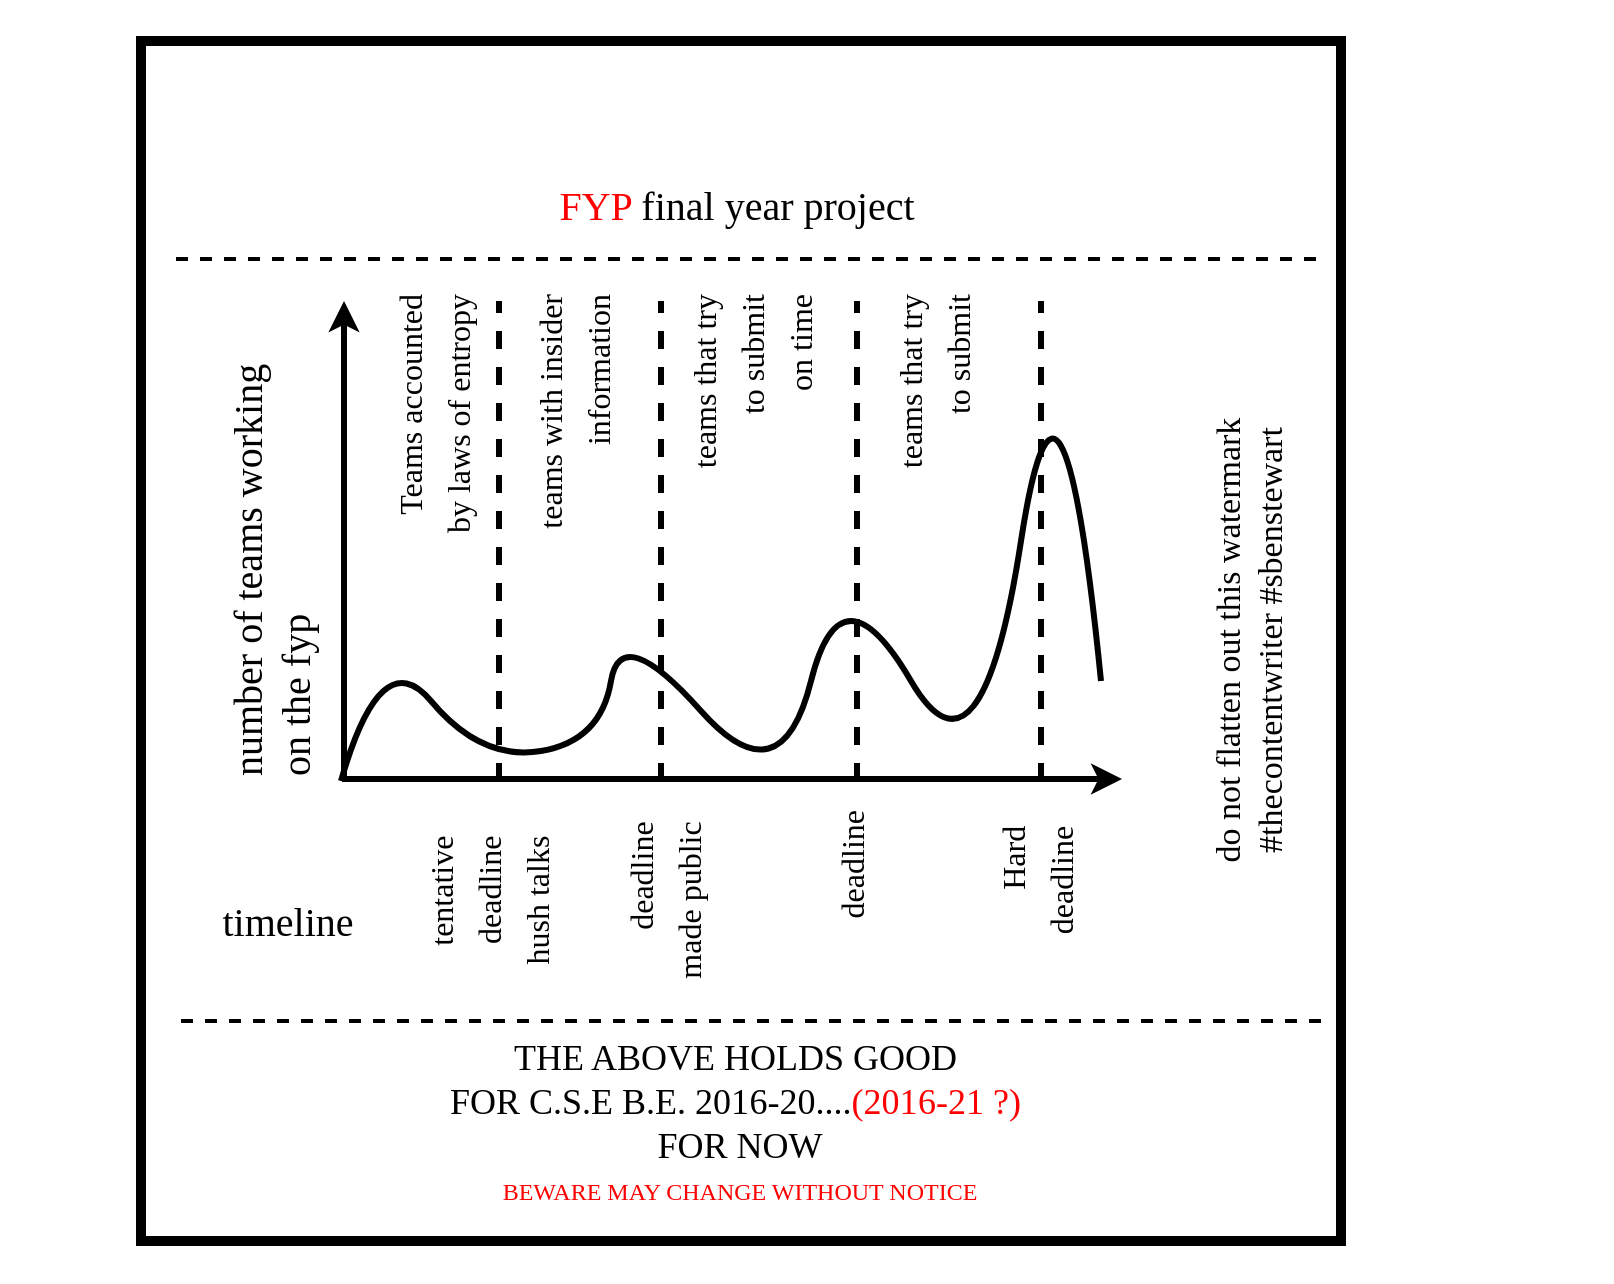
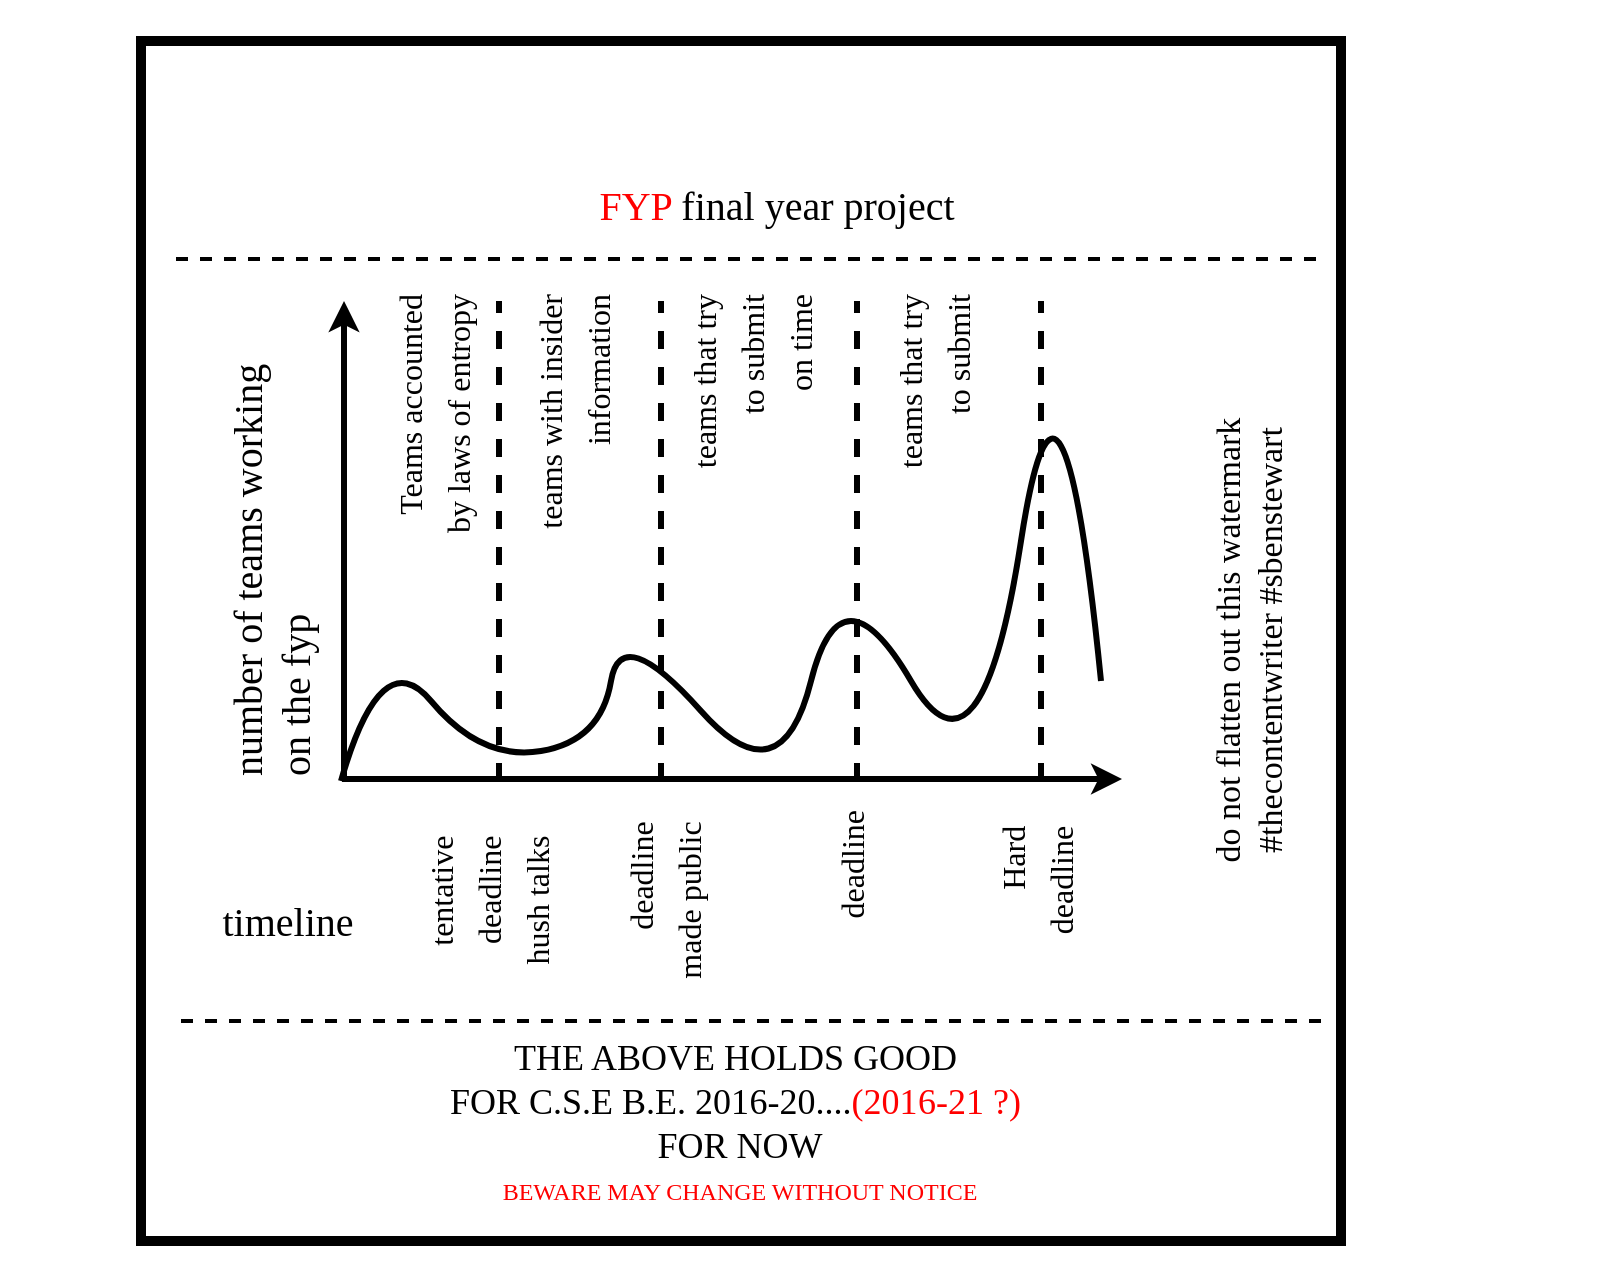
- <mxCell id="3" value="&lt;font&gt;&lt;span style=&quot;font-size: 20px&quot;&gt;&lt;font color=&quot;#ff0000&quot;&gt;FYP&lt;/font&gt; final year project&lt;/span&gt;&lt;br&gt;&lt;/font&gt;" style="text;html=1;strokeColor=none;fillColor=none;align=center;verticalAlign=middle;whiteSpace=wrap;rounded=0;fontFamily=xkcd;" parent="1" vertex="1"><mxGeometry x="109.25" y="92" width="518.5" height="20" as="geometry" /></mxCell>
+ <mxCell id="3" value="&lt;font&gt;&lt;span style=&quot;font-size: 20px&quot;&gt;&lt;font color=&quot;#ff0000&quot;&gt;FYP&lt;/font&gt; final year project&lt;/span&gt;&lt;br&gt;&lt;/font&gt;" style="text;html=1;strokeColor=none;fillColor=none;align=center;verticalAlign=middle;whiteSpace=wrap;rounded=0;fontFamily=xkcd;" parent="1" vertex="1"><mxGeometry x="129.25" y="92" width="518.5" height="20" as="geometry" /></mxCell>
